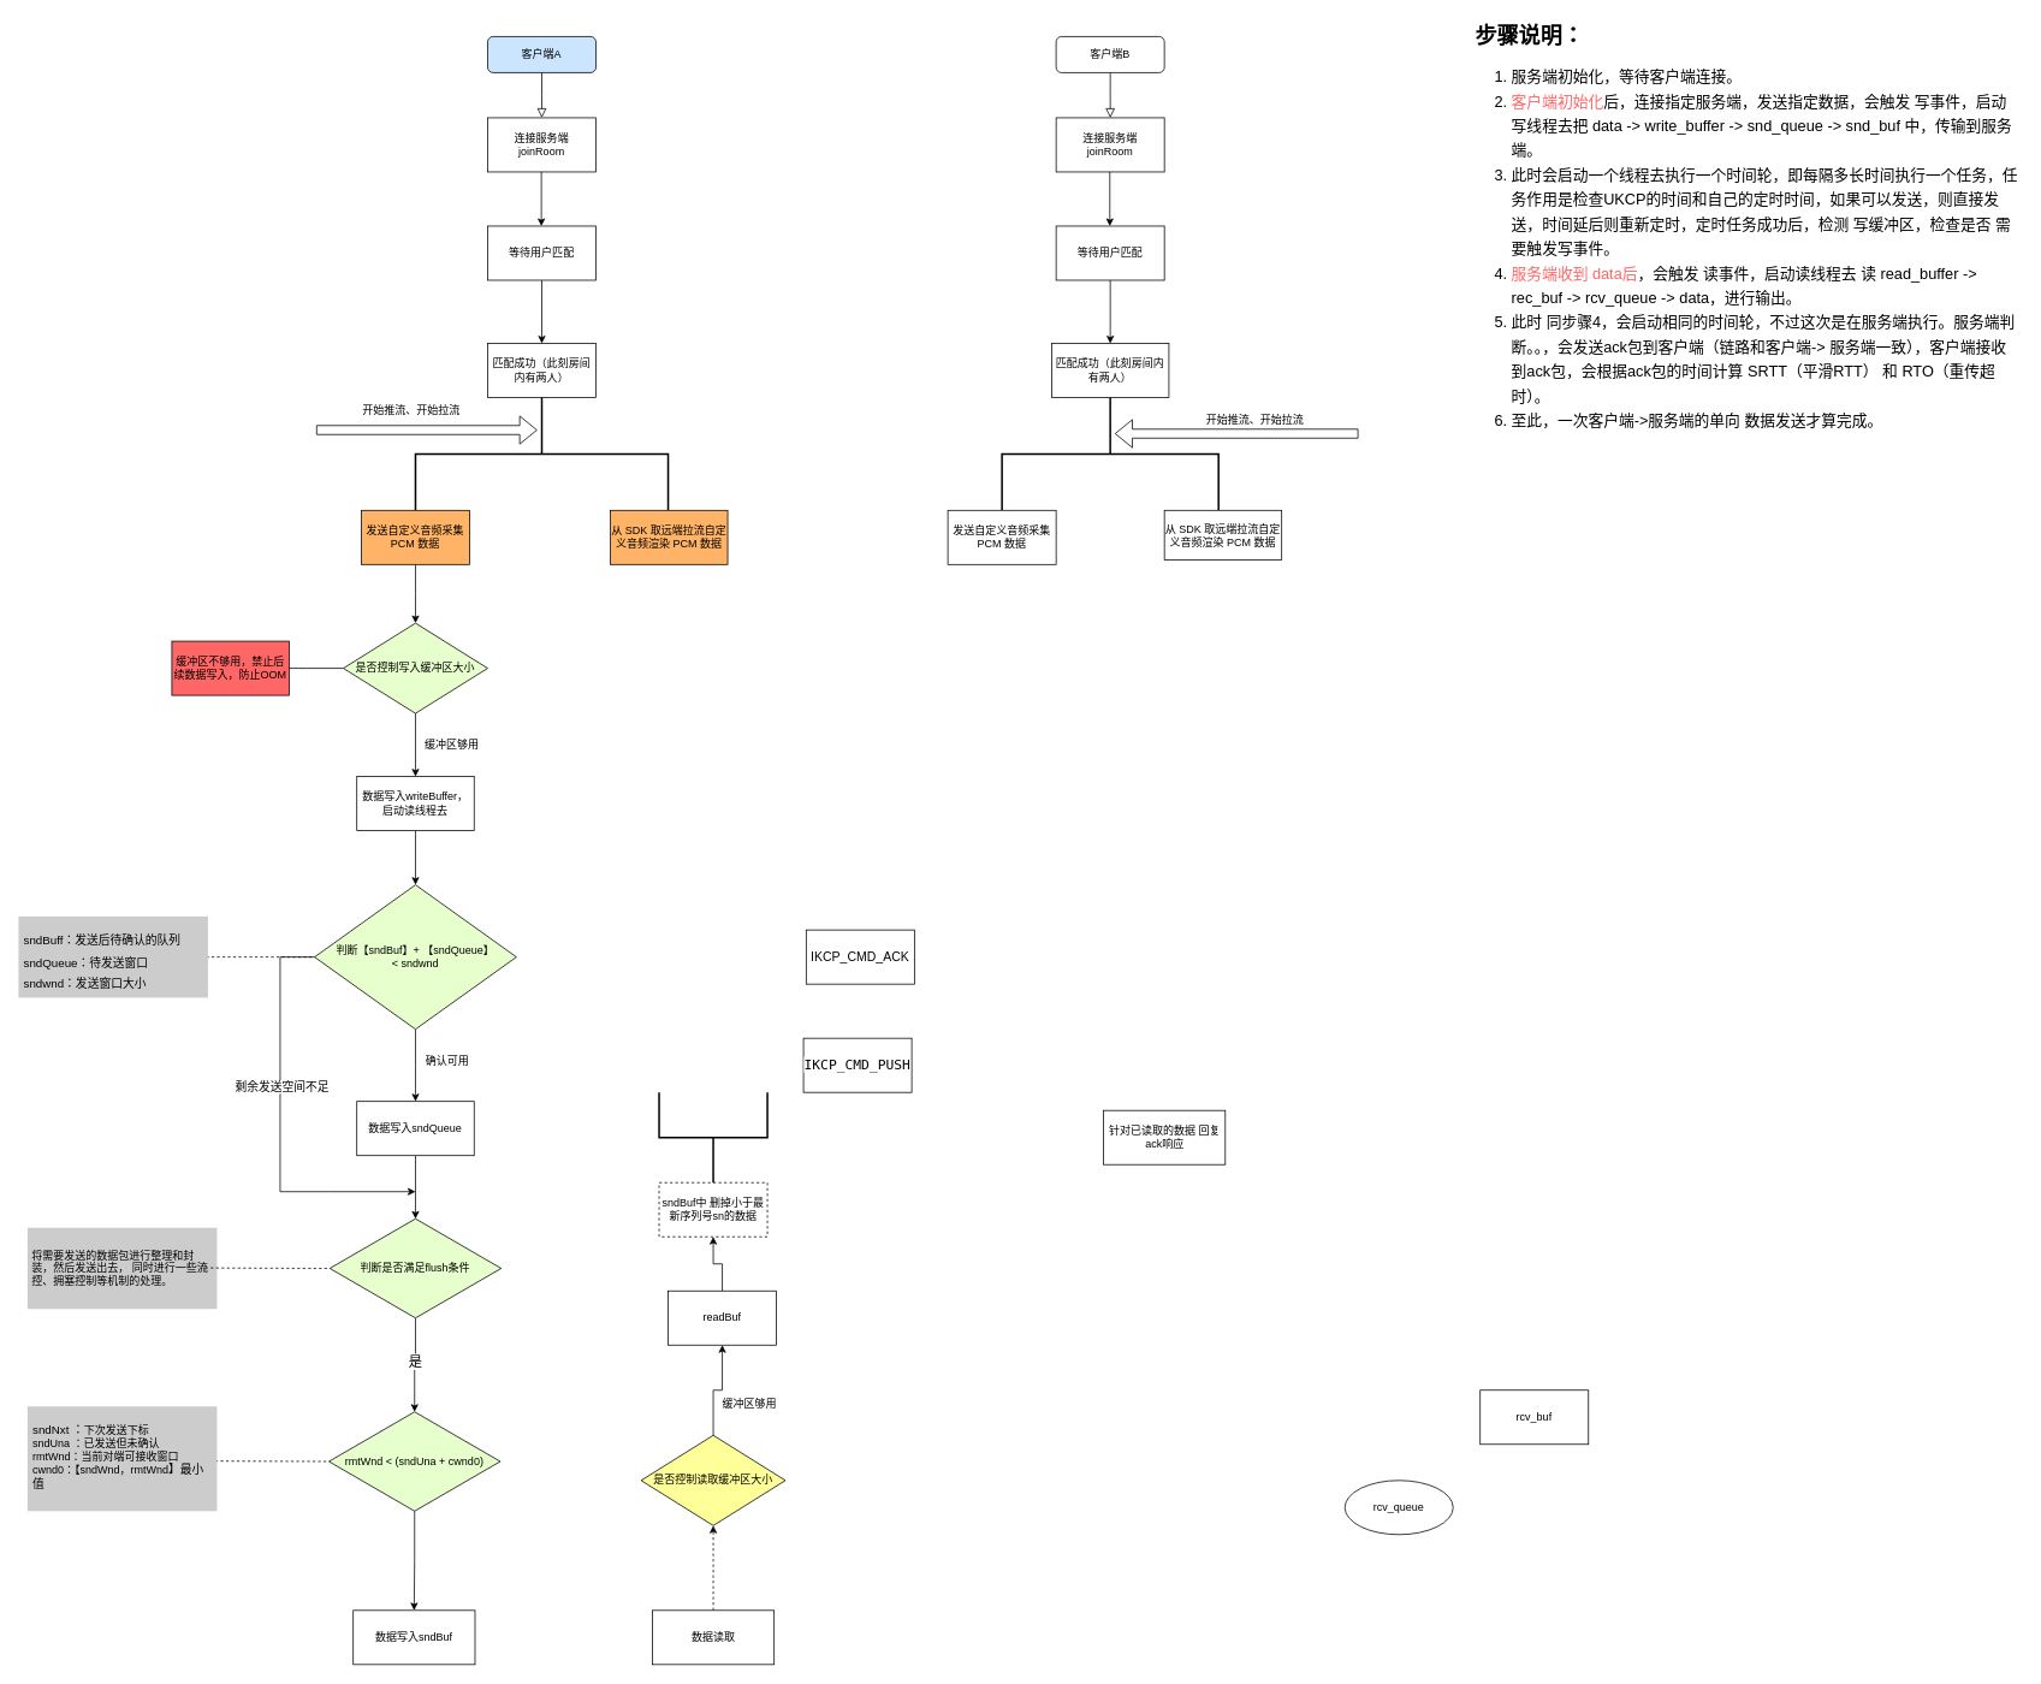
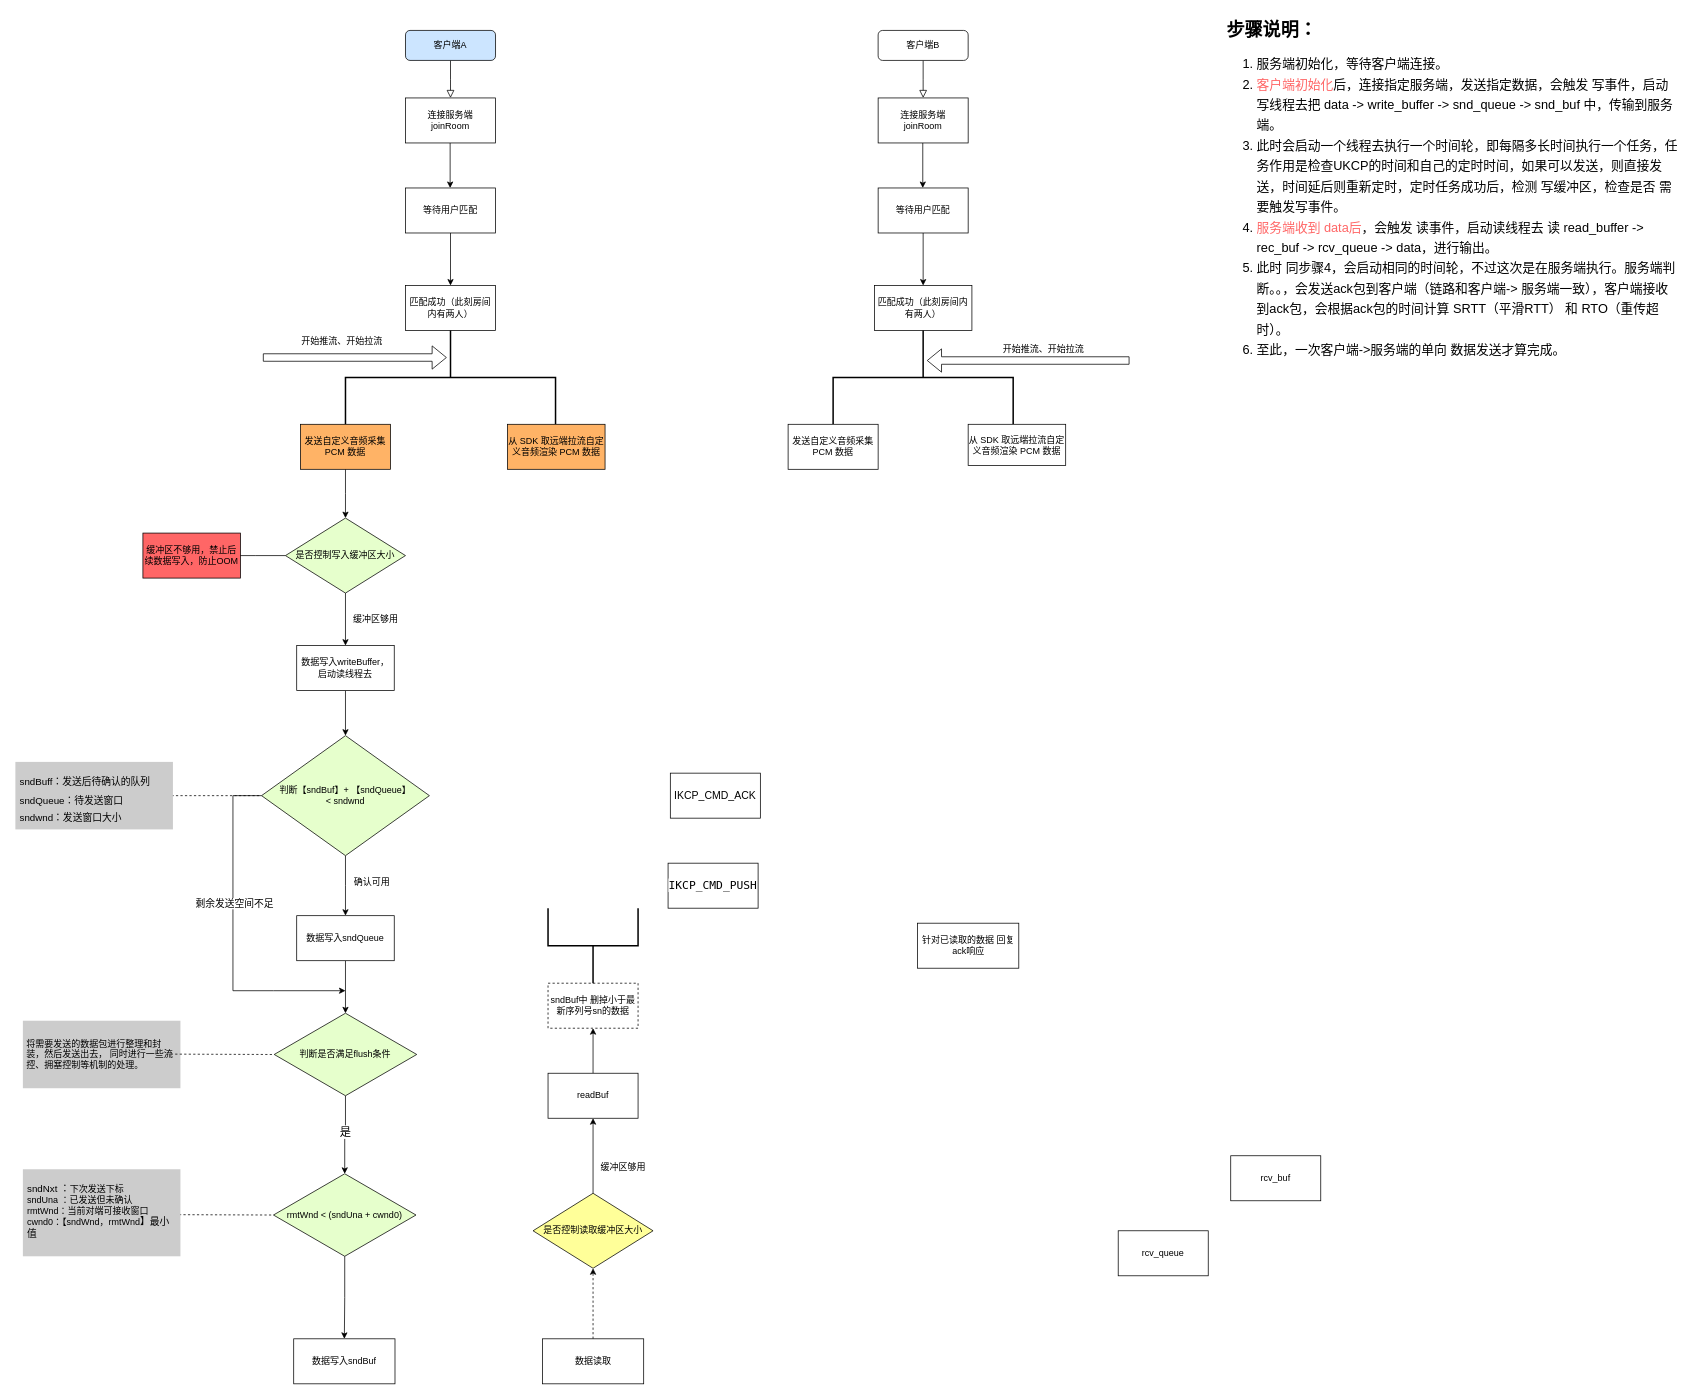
- <mxCell id="52" value="readBuf" style="rounded=0;whiteSpace=wrap;html=1;" parent="1" vertex="1"><mxGeometry x="740" y="1430" width="120" height="60" as="geometry" /></mxCell>
+ <mxCell id="52" value="readBuf" style="rounded=0;whiteSpace=wrap;html=1;" parent="1" vertex="1"><mxGeometry x="730" y="1430" width="120" height="60" as="geometry" /></mxCell>
- <mxCell id="9" value="rcv_queue" style="ellipse;whiteSpace=wrap;html=1;" parent="1" vertex="1"><mxGeometry x="1490" y="1640" width="120" height="60" as="geometry" /></mxCell>
+ <mxCell id="9" value="rcv_queue" style="rounded=0;whiteSpace=wrap;html=1;" parent="1" vertex="1"><mxGeometry x="1490" y="1640" width="120" height="60" as="geometry" /></mxCell>
